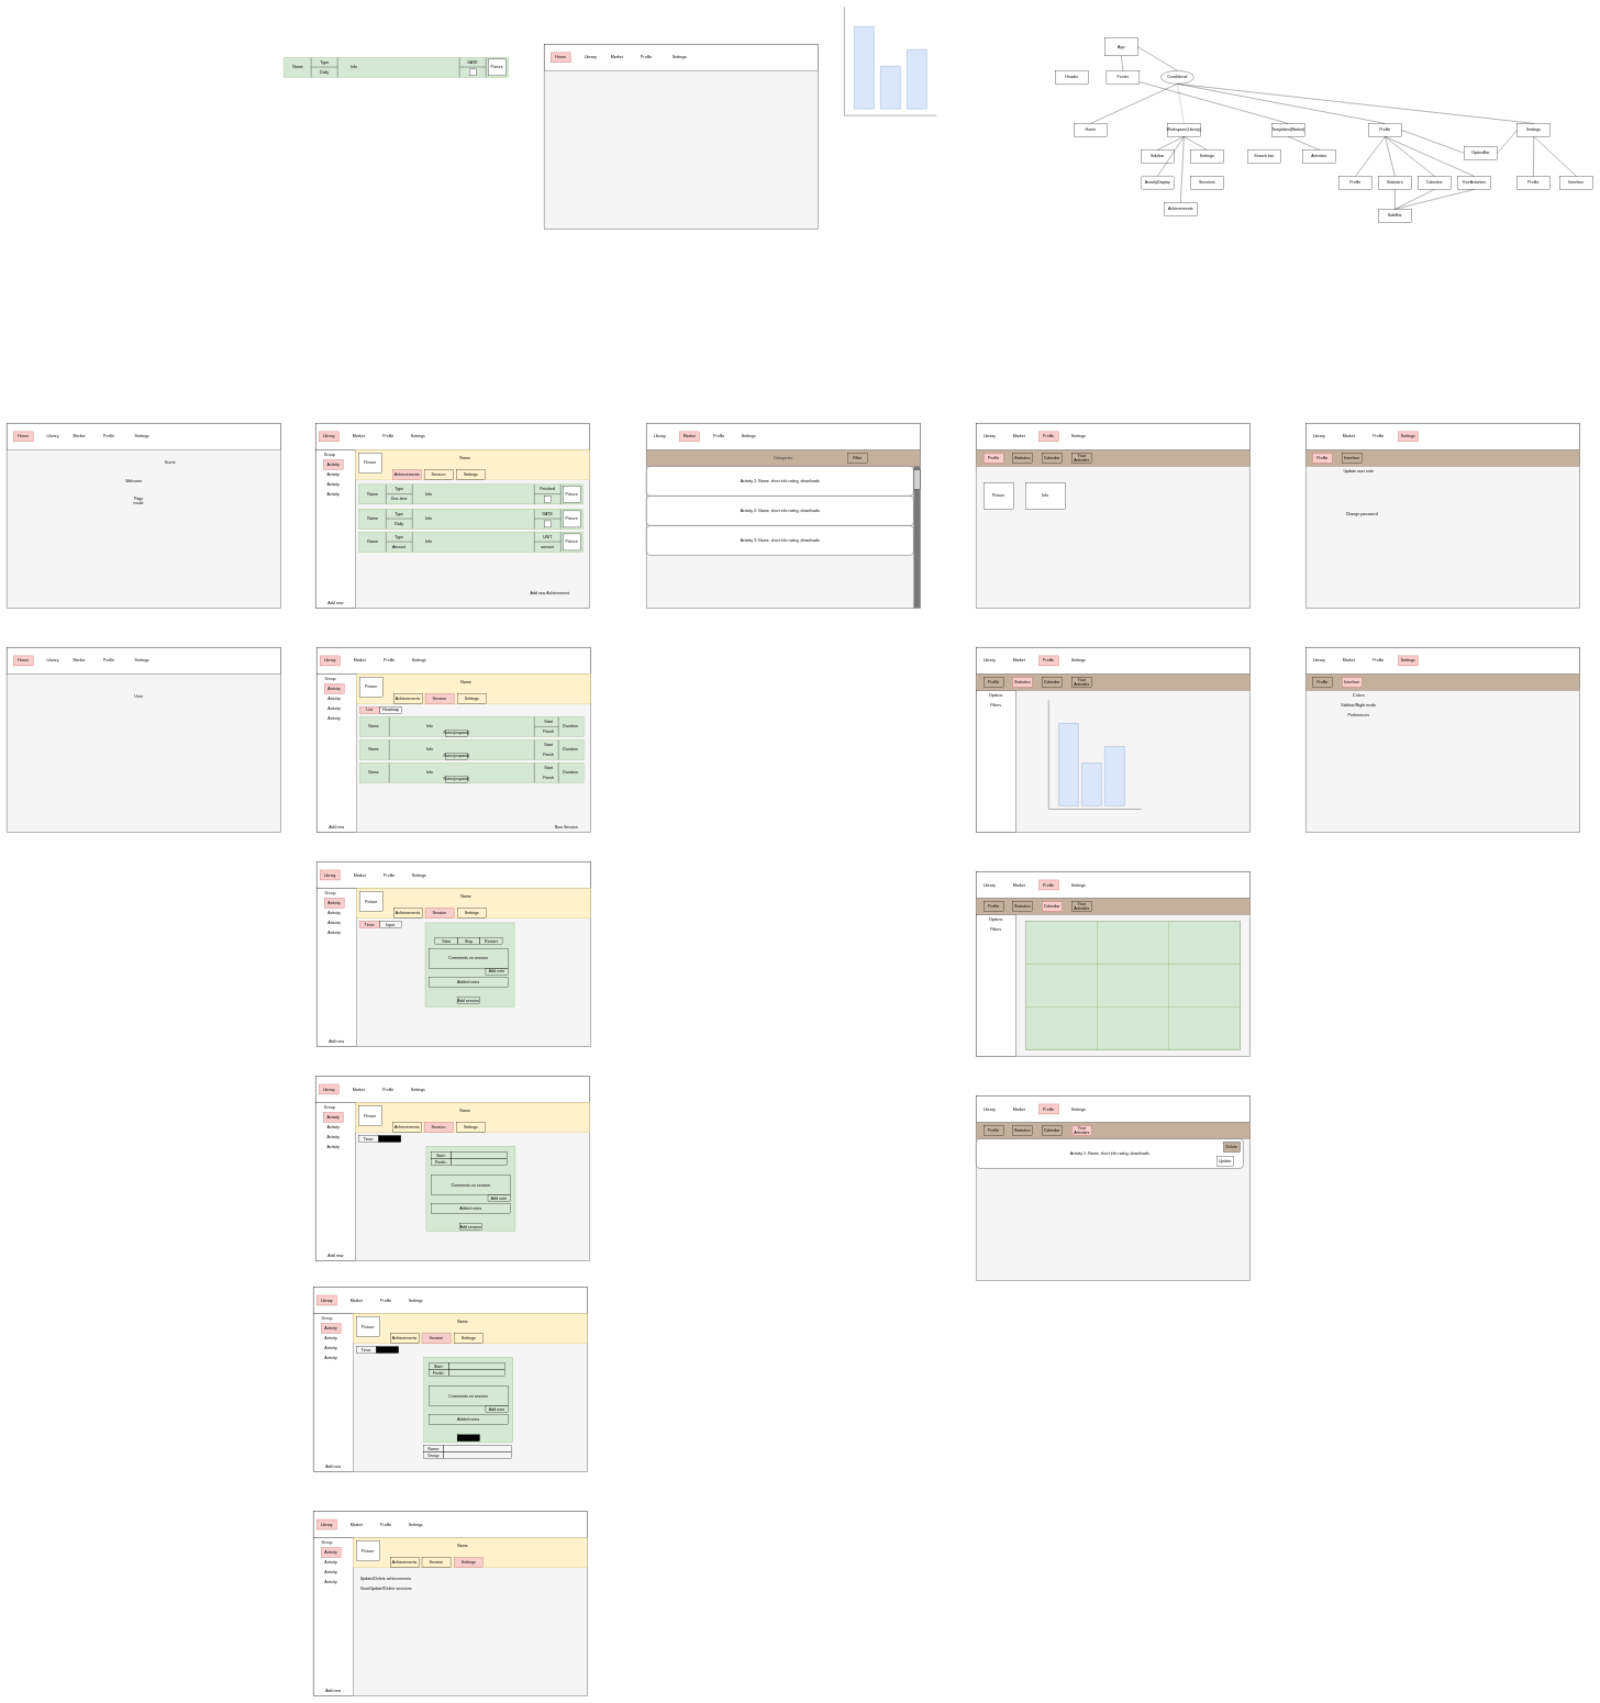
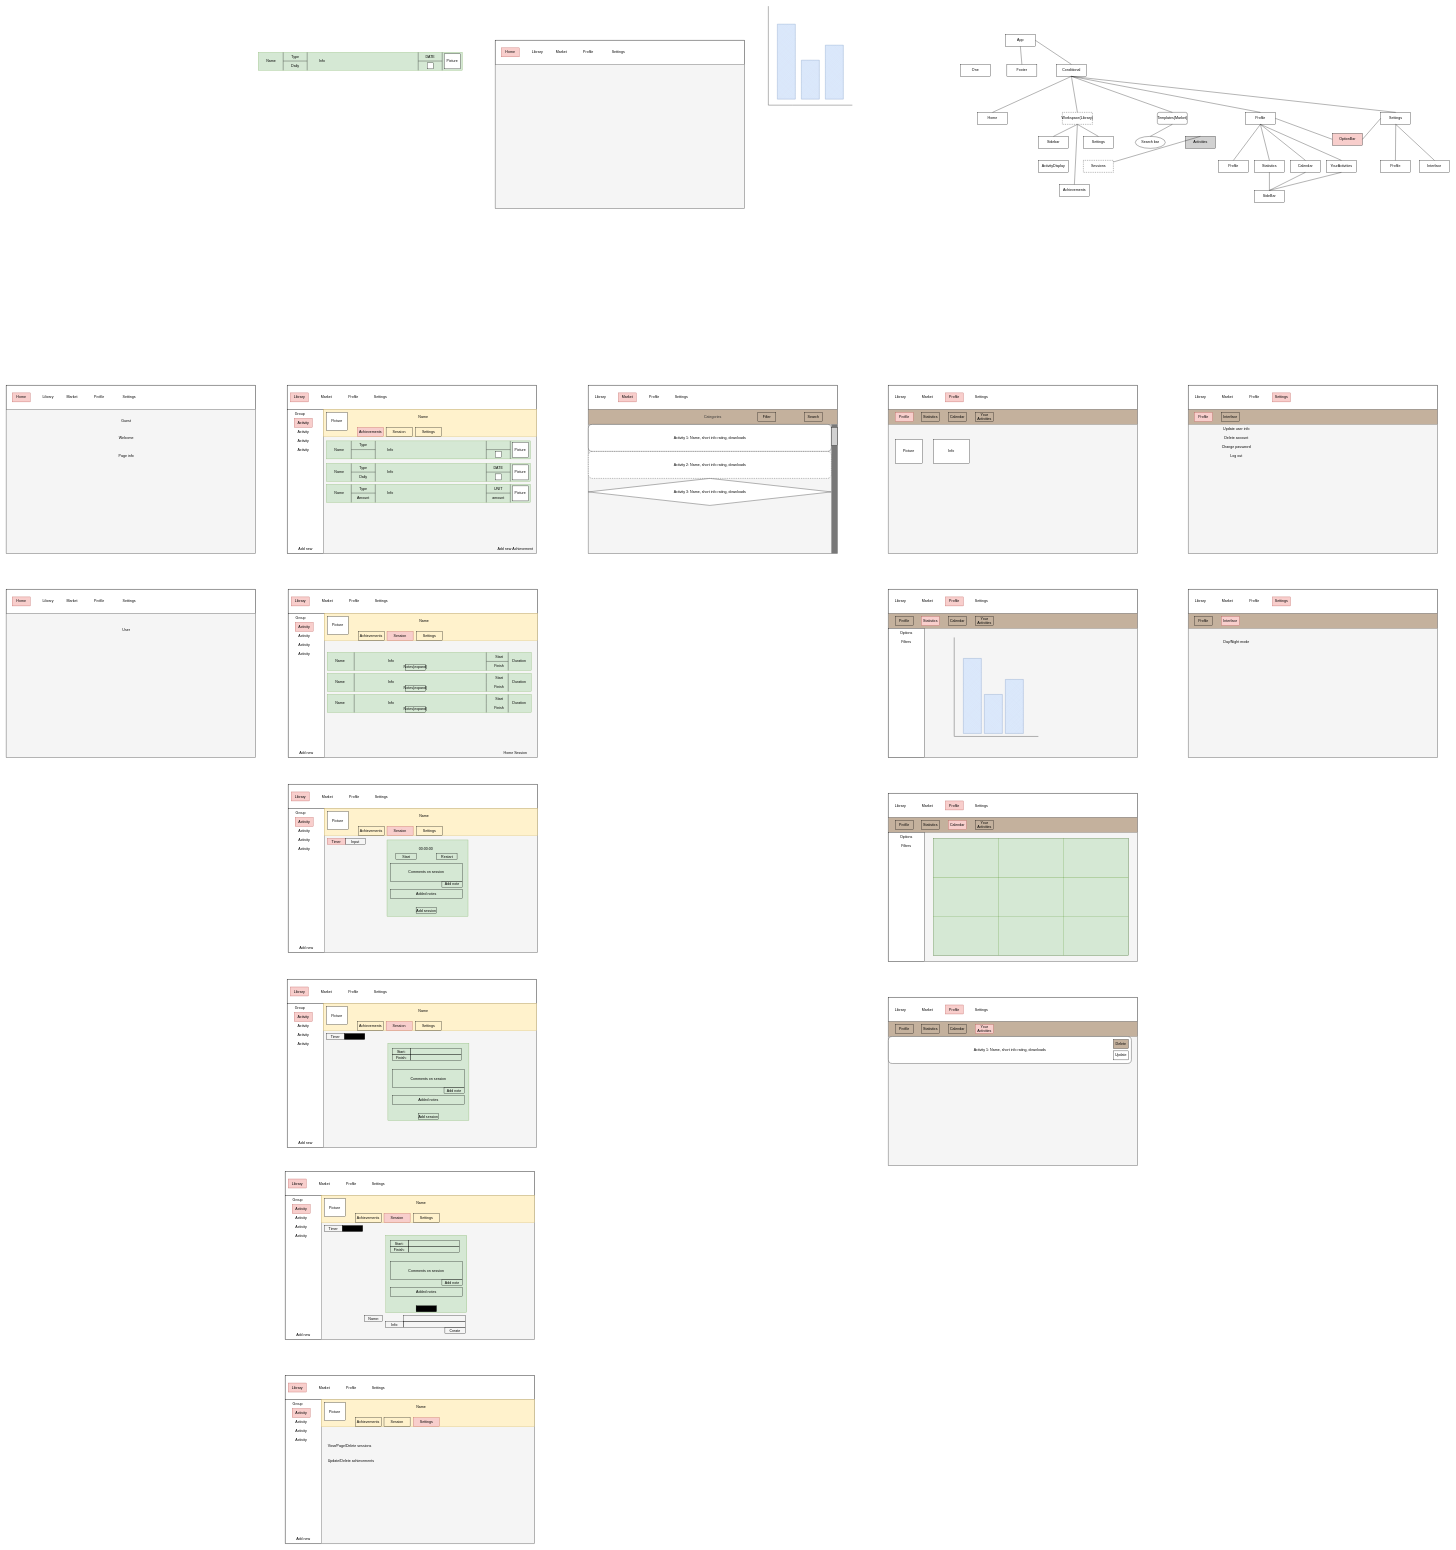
- <mxCell id="308" value="App" style="whiteSpace=wrap;html=1;align=center;" parent="1" vertex="1"><mxGeometry x="3350" y="114" width="100" height="55" as="geometry" /></mxCell>
+ <mxCell id="308" value="App" style="whiteSpace=wrap;html=1;align=center;" parent="1" vertex="1"><mxGeometry x="3350" y="114" width="100" height="40" as="geometry" /></mxCell>
- <mxCell id="312" value="Header" style="whiteSpace=wrap;html=1;align=center;" parent="1" vertex="1"><mxGeometry x="3200" y="214" width="100" height="40" as="geometry" /></mxCell>
+ <mxCell id="312" value="One" style="whiteSpace=wrap;html=1;align=center;" parent="1" vertex="1"><mxGeometry x="3200" y="214" width="100" height="40" as="geometry" /></mxCell>
- <mxCell id="314" value="Conditional" style="ellipse;whiteSpace=wrap;html=1;align=center;" parent="1" vertex="1"><mxGeometry x="3520" y="214" width="100" height="40" as="geometry" /></mxCell>
+ <mxCell id="314" value="Conditional" style="whiteSpace=wrap;html=1;align=center;" parent="1" vertex="1"><mxGeometry x="3520" y="214" width="100" height="40" as="geometry" /></mxCell>
- <mxCell id="321" value="" style="endArrow=none;html=1;rounded=0;exitX=0.5;exitY=0;exitDx=0;exitDy=0;" parent="1" source="316" target="311" edge="1"><mxGeometry relative="1" as="geometry"><mxPoint x="3420" y="74" as="sourcePoint" /><mxPoint x="3580" y="74" as="targetPoint" /></mxGeometry></mxCell>
+ <mxCell id="321" value="" style="endArrow=none;html=1;rounded=0;entryX=0.5;entryY=1;entryDx=0;entryDy=0;exitX=0.5;exitY=0;exitDx=0;exitDy=0;" parent="1" source="316" target="314" edge="1"><mxGeometry relative="1" as="geometry"><mxPoint x="3420" y="74" as="sourcePoint" /><mxPoint x="3580" y="74" as="targetPoint" /></mxGeometry></mxCell>
- <mxCell id="322" value="" style="endArrow=none;html=1;rounded=0;entryX=0.5;entryY=1;entryDx=0;entryDy=0;exitX=0.5;exitY=0;exitDx=0;exitDy=0;dashed=1;" parent="1" source="309" target="314" edge="1"><mxGeometry relative="1" as="geometry"><mxPoint x="3420" y="74" as="sourcePoint" /><mxPoint x="3580" y="74" as="targetPoint" /></mxGeometry></mxCell>
+ <mxCell id="322" value="" style="endArrow=none;html=1;rounded=0;entryX=0.5;entryY=1;entryDx=0;entryDy=0;exitX=0.5;exitY=0;exitDx=0;exitDy=0;" parent="1" source="309" target="314" edge="1"><mxGeometry relative="1" as="geometry"><mxPoint x="3420" y="74" as="sourcePoint" /><mxPoint x="3580" y="74" as="targetPoint" /></mxGeometry></mxCell>
- <mxCell id="309" value="Workspace(Library)" style="whiteSpace=wrap;html=1;align=center;" parent="1" vertex="1"><mxGeometry x="3540" y="374" width="100" height="40" as="geometry" /></mxCell>
+ <mxCell id="309" value="Workspace(Library)" style="whiteSpace=wrap;html=1;align=center;dashed=1;" parent="1" vertex="1"><mxGeometry x="3540" y="374" width="100" height="40" as="geometry" /></mxCell>
- <mxCell id="316" value="Templates(Market)" style="whiteSpace=wrap;html=1;align=center;" parent="1" vertex="1"><mxGeometry x="3856.5" y="374" width="100" height="40" as="geometry" /></mxCell>
+ <mxCell id="316" value="Templates(Market)" style="whiteSpace=wrap;html=1;align=center;rounded=1;" parent="1" vertex="1"><mxGeometry x="3856.5" y="374" width="100" height="40" as="geometry" /></mxCell>
+ <mxCell id="335" value="" style="endArrow=none;html=1;rounded=0;entryX=0.5;entryY=1;entryDx=0;entryDy=0;exitX=0.5;exitY=0;exitDx=0;exitDy=0;" parent="1" source="333" target="316" edge="1"><mxGeometry relative="1" as="geometry"><mxPoint x="3930" y="554" as="sourcePoint" /><mxPoint x="3910" y="434" as="targetPoint" /></mxGeometry></mxCell>
- <mxCell id="336" value="" style="endArrow=none;html=1;rounded=0;entryX=0.5;entryY=1;entryDx=0;entryDy=0;exitX=0.5;exitY=0;exitDx=0;exitDy=0;" parent="1" source="334" target="316" edge="1"><mxGeometry relative="1" as="geometry"><mxPoint x="3950" y="624" as="sourcePoint" /><mxPoint x="3930" y="504" as="targetPoint" /></mxGeometry></mxCell>
+ <mxCell id="336" value="" style="endArrow=none;html=1;rounded=0;exitX=0.5;exitY=0;exitDx=0;exitDy=0;" parent="1" source="334" target="327" edge="1"><mxGeometry relative="1" as="geometry"><mxPoint x="3950" y="624" as="sourcePoint" /><mxPoint x="3930" y="504" as="targetPoint" /></mxGeometry></mxCell>
- <mxCell id="350" value="OptionBar" style="whiteSpace=wrap;html=1;align=center;" parent="1" vertex="1"><mxGeometry x="4440" y="444" width="100" height="40" as="geometry" /></mxCell>
+ <mxCell id="350" value="OptionBar" style="whiteSpace=wrap;html=1;align=center;fillColor=#f8cecc;" parent="1" vertex="1"><mxGeometry x="4440" y="444" width="100" height="40" as="geometry" /></mxCell>
- <mxCell id="333" value="Search bar" style="whiteSpace=wrap;html=1;align=center;" parent="1" vertex="1"><mxGeometry x="3783" y="454" width="100" height="40" as="geometry" /></mxCell>
+ <mxCell id="333" value="Search bar" style="ellipse;whiteSpace=wrap;html=1;align=center;" parent="1" vertex="1"><mxGeometry x="3783" y="454" width="100" height="40" as="geometry" /></mxCell>
- <mxCell id="334" value="Activities" style="whiteSpace=wrap;html=1;align=center;" parent="1" vertex="1"><mxGeometry x="3950" y="454" width="100" height="40" as="geometry" /></mxCell>
+ <mxCell id="334" value="Activities" style="whiteSpace=wrap;html=1;align=center;fillColor=#d1d1d1;" parent="1" vertex="1"><mxGeometry x="3950" y="454" width="100" height="40" as="geometry" /></mxCell>
- <mxCell id="330" value="" style="endArrow=none;html=1;rounded=0;entryX=0.5;entryY=1;entryDx=0;entryDy=0;exitX=0.5;exitY=0;exitDx=0;exitDy=0;" parent="1" source="325" target="309" edge="1"><mxGeometry relative="1" as="geometry"><mxPoint x="3550" y="654" as="sourcePoint" /><mxPoint x="3530" y="534" as="targetPoint" /></mxGeometry></mxCell>
- <mxCell id="325" value="ActivityDisplay" style="whiteSpace=wrap;html=1;align=center;rounded=1;" parent="1" vertex="1"><mxGeometry x="3460" y="534" width="100" height="40" as="geometry" /></mxCell>
+ <mxCell id="325" value="ActivityDisplay" style="whiteSpace=wrap;html=1;align=center;" parent="1" vertex="1"><mxGeometry x="3460" y="534" width="100" height="40" as="geometry" /></mxCell>
- <mxCell id="327" value="Sessions" style="whiteSpace=wrap;html=1;align=center;" parent="1" vertex="1"><mxGeometry x="3610" y="534" width="100" height="40" as="geometry" /></mxCell>
+ <mxCell id="327" value="Sessions" style="whiteSpace=wrap;html=1;align=center;dashed=1;" parent="1" vertex="1"><mxGeometry x="3610" y="534" width="100" height="40" as="geometry" /></mxCell>
- <mxCell id="74" value="Filter" style="text;html=1;align=center;verticalAlign=middle;whiteSpace=wrap;rounded=0;strokeColor=default;" parent="65" vertex="1"><mxGeometry x="610" y="90" width="60" height="30" as="geometry" /></mxCell>
+ <mxCell id="74" value="Filter" style="text;html=1;align=center;verticalAlign=middle;whiteSpace=wrap;rounded=0;strokeColor=default;" parent="65" vertex="1"><mxGeometry x="565" y="90" width="60" height="30" as="geometry" /></mxCell>
+ <mxCell id="73" value="Search" style="text;html=1;align=center;verticalAlign=middle;whiteSpace=wrap;rounded=0;strokeColor=default;" parent="65" vertex="1"><mxGeometry x="720" y="90" width="60" height="30" as="geometry" /></mxCell>
- <mxCell id="206" value="Guest" style="text;html=1;align=center;verticalAlign=middle;whiteSpace=wrap;rounded=0;" parent="198" vertex="1"><mxGeometry x="465" y="105" width="60" height="30" as="geometry" /></mxCell>
+ <mxCell id="206" value="Guest" style="text;html=1;align=center;verticalAlign=middle;whiteSpace=wrap;rounded=0;" parent="198" vertex="1"><mxGeometry x="370" y="105" width="60" height="30" as="geometry" /></mxCell>
- <mxCell id="103" value="Update user note" style="text;html=1;align=center;verticalAlign=middle;whiteSpace=wrap;rounded=0;" parent="93" vertex="1"><mxGeometry y="130" width="320" height="30" as="geometry" /></mxCell>
+ <mxCell id="103" value="Update user info" style="text;html=1;align=center;verticalAlign=middle;whiteSpace=wrap;rounded=0;" parent="93" vertex="1"><mxGeometry y="130" width="320" height="30" as="geometry" /></mxCell>
- <mxCell id="207" value="Welcome" style="text;html=1;align=center;verticalAlign=middle;whiteSpace=wrap;rounded=0;" parent="198" vertex="1"><mxGeometry x="190" y="150" width="390" height="50" as="geometry" /></mxCell>
+ <mxCell id="207" value="Welcome" style="text;html=1;align=center;verticalAlign=middle;whiteSpace=wrap;rounded=0;" parent="198" vertex="1"><mxGeometry x="205" y="150" width="390" height="50" as="geometry" /></mxCell>
+ <mxCell id="104" value="Delete account" style="text;html=1;align=center;verticalAlign=middle;whiteSpace=wrap;rounded=0;" parent="93" vertex="1"><mxGeometry y="160" width="320" height="30" as="geometry" /></mxCell>
- <mxCell id="30" value="Finished" style="text;html=1;align=center;verticalAlign=middle;whiteSpace=wrap;rounded=0;" parent="2" vertex="1"><mxGeometry x="673" y="185" width="60" height="30" as="geometry" /></mxCell>
- <mxCell id="25" value="One-time" style="text;html=1;align=center;verticalAlign=middle;whiteSpace=wrap;rounded=0;" parent="2" vertex="1"><mxGeometry x="223" y="215" width="60" height="30" as="geometry" /></mxCell>
- <mxCell id="208" value="Page mode" style="text;html=1;align=center;verticalAlign=middle;whiteSpace=wrap;rounded=0;" parent="198" vertex="1"><mxGeometry x="370" y="220" width="60" height="30" as="geometry" /></mxCell>
+ <mxCell id="208" value="Page info" style="text;html=1;align=center;verticalAlign=middle;whiteSpace=wrap;rounded=0;" parent="198" vertex="1"><mxGeometry x="370" y="220" width="60" height="30" as="geometry" /></mxCell>
+ <mxCell id="105" value="Log out" style="text;html=1;align=center;verticalAlign=middle;whiteSpace=wrap;rounded=0;" parent="93" vertex="1"><mxGeometry y="220" width="320" height="30" as="geometry" /></mxCell>
- <mxCell id="76" value="Activity 2: Name, short info rating, downloads" style="rounded=1;whiteSpace=wrap;html=1;" parent="65" vertex="1"><mxGeometry y="220" width="810" height="90" as="geometry" /></mxCell>
+ <mxCell id="76" value="Activity 2: Name, short info rating, downloads" style="rounded=1;whiteSpace=wrap;html=1;dashed=1;" parent="65" vertex="1"><mxGeometry y="220" width="810" height="90" as="geometry" /></mxCell>
- <mxCell id="106" value="Change password" style="text;html=1;align=center;verticalAlign=middle;whiteSpace=wrap;rounded=0;" parent="93" vertex="1"><mxGeometry x="10" y="260" width="320" height="30" as="geometry" /></mxCell>
+ <mxCell id="106" value="Change password" style="text;html=1;align=center;verticalAlign=middle;whiteSpace=wrap;rounded=0;" parent="93" vertex="1"><mxGeometry y="190" width="320" height="30" as="geometry" /></mxCell>
- <mxCell id="77" value="Activity 3: Name, short info rating, downloads" style="rounded=1;whiteSpace=wrap;html=1;" parent="65" vertex="1"><mxGeometry y="310" width="810" height="90" as="geometry" /></mxCell>
+ <mxCell id="77" value="Activity 3: Name, short info rating, downloads" style="rhombus;whiteSpace=wrap;html=1;" parent="65" vertex="1"><mxGeometry y="310" width="810" height="90" as="geometry" /></mxCell>
- <mxCell id="36" value="Add new Achievement" style="text;html=1;align=center;verticalAlign=middle;whiteSpace=wrap;rounded=0;" parent="2" vertex="1"><mxGeometry x="640" y="500" width="140" height="30" as="geometry" /></mxCell>
+ <mxCell id="36" value="Add new Achievement" style="text;html=1;align=center;verticalAlign=middle;whiteSpace=wrap;rounded=0;" parent="2" vertex="1"><mxGeometry x="690" y="530" width="140" height="30" as="geometry" /></mxCell>
- <mxCell id="181" value="Colors" style="text;html=1;align=center;verticalAlign=middle;whiteSpace=wrap;rounded=0;" parent="171" vertex="1"><mxGeometry y="130" width="320" height="30" as="geometry" /></mxCell>
- <mxCell id="299" value="User" style="text;html=1;align=center;verticalAlign=middle;whiteSpace=wrap;rounded=0;" parent="291" vertex="1"><mxGeometry x="370" y="135" width="60" height="30" as="geometry" /></mxCell>
+ <mxCell id="299" value="User" style="text;html=1;align=center;verticalAlign=middle;whiteSpace=wrap;rounded=0;" parent="291" vertex="1"><mxGeometry x="370" y="120" width="60" height="30" as="geometry" /></mxCell>
- <mxCell id="182" value="Sidebar/Night mode" style="text;html=1;align=center;verticalAlign=middle;whiteSpace=wrap;rounded=0;" parent="171" vertex="1"><mxGeometry y="160" width="320" height="30" as="geometry" /></mxCell>
+ <mxCell id="182" value="Day/Night mode" style="text;html=1;align=center;verticalAlign=middle;whiteSpace=wrap;rounded=0;" parent="171" vertex="1"><mxGeometry y="160" width="320" height="30" as="geometry" /></mxCell>
- <mxCell id="244" value="List" style="text;html=1;align=center;verticalAlign=middle;whiteSpace=wrap;rounded=0;strokeColor=#b85450;fillColor=#f8cecc;" vertex="1" parent="214"><mxGeometry x="130" y="180" width="60" height="20" as="geometry" /></mxCell>
- <mxCell id="245" value="Heatmap" style="text;html=1;align=center;verticalAlign=middle;whiteSpace=wrap;rounded=0;strokeColor=default;" vertex="1" parent="214"><mxGeometry x="190" y="180" width="68" height="20" as="geometry" /></mxCell>
- <mxCell id="183" value="Preferences" style="text;html=1;align=center;verticalAlign=middle;whiteSpace=wrap;rounded=0;" parent="171" vertex="1"><mxGeometry y="190" width="320" height="30" as="geometry" /></mxCell>
- <mxCell id="268" value="New Session" style="text;html=1;align=center;verticalAlign=middle;whiteSpace=wrap;rounded=0;" vertex="1" parent="214"><mxGeometry x="687" y="530" width="140" height="30" as="geometry" /></mxCell>
+ <mxCell id="268" value="Home Session" style="text;html=1;align=center;verticalAlign=middle;whiteSpace=wrap;rounded=0;" vertex="1" parent="214"><mxGeometry x="687" y="530" width="140" height="30" as="geometry" /></mxCell>
+ <mxCell id="377" value="00:00:00" style="text;html=1;align=center;verticalAlign=middle;whiteSpace=wrap;rounded=0;" vertex="1" parent="356"><mxGeometry x="359" y="200" width="200" height="30" as="geometry" /></mxCell>
- <mxCell id="380" value="Stop" style="text;html=1;align=center;verticalAlign=middle;whiteSpace=wrap;rounded=0;strokeColor=default;" vertex="1" parent="356"><mxGeometry x="426.5" y="230" width="68" height="20" as="geometry" /></mxCell>
- <mxCell id="170" value="Update" style="rounded=0;whiteSpace=wrap;html=1;" parent="156" vertex="1"><mxGeometry x="730" y="183" width="50" height="30" as="geometry" /></mxCell>
+ <mxCell id="170" value="Update" style="rounded=0;whiteSpace=wrap;html=1;" parent="156" vertex="1"><mxGeometry x="750" y="178" width="50" height="30" as="geometry" /></mxCell>
- <mxCell id="449" value="Name:" style="text;html=1;align=center;verticalAlign=middle;whiteSpace=wrap;rounded=0;strokeColor=default;" vertex="1" parent="420"><mxGeometry x="335" y="480" width="60" height="20" as="geometry" /></mxCell>
+ <mxCell id="449" value="Name:" style="text;html=1;align=center;verticalAlign=middle;whiteSpace=wrap;rounded=0;strokeColor=default;" vertex="1" parent="420"><mxGeometry x="265" y="480" width="60" height="20" as="geometry" /></mxCell>
- <mxCell id="450" value="Group:" style="text;html=1;align=center;verticalAlign=middle;whiteSpace=wrap;rounded=0;strokeColor=default;" vertex="1" parent="420"><mxGeometry x="335" y="500" width="60" height="20" as="geometry" /></mxCell>
+ <mxCell id="450" value="Info:" style="text;html=1;align=center;verticalAlign=middle;whiteSpace=wrap;rounded=0;strokeColor=default;" vertex="1" parent="420"><mxGeometry x="335" y="500" width="60" height="20" as="geometry" /></mxCell>
+ <mxCell id="451" value="Create" style="text;html=1;align=center;verticalAlign=middle;whiteSpace=wrap;rounded=0;strokeColor=default;" vertex="1" parent="420"><mxGeometry x="532" y="520" width="68" height="20" as="geometry" /></mxCell>
- <mxCell id="289" value="Update/Delete achievements" style="text;html=1;align=left;verticalAlign=middle;whiteSpace=wrap;rounded=0;" parent="269" vertex="1"><mxGeometry x="140" y="190" width="380" height="30" as="geometry" /></mxCell>
+ <mxCell id="289" value="Update/Delete achievements" style="text;html=1;align=left;verticalAlign=middle;whiteSpace=wrap;rounded=0;" parent="269" vertex="1"><mxGeometry x="140" y="270" width="380" height="30" as="geometry" /></mxCell>
- <mxCell id="290" value="View/Update/Delete sessions" style="text;html=1;align=left;verticalAlign=middle;whiteSpace=wrap;rounded=0;" parent="269" vertex="1"><mxGeometry x="140" y="220" width="380" height="30" as="geometry" /></mxCell>
+ <mxCell id="290" value="View/Page/Delete sessions" style="text;html=1;align=left;verticalAlign=middle;whiteSpace=wrap;rounded=0;" parent="269" vertex="1"><mxGeometry x="140" y="220" width="380" height="30" as="geometry" /></mxCell>
